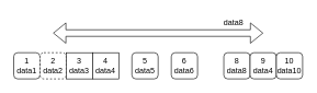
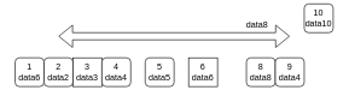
- <mxCell id="2" value="1&lt;br&gt;data1" style="rounded=1;whiteSpace=wrap;html=1;" parent="1" vertex="1"><mxGeometry x="20" y="80" width="40" height="40" as="geometry" /></mxCell>
+ <mxCell id="2" value="1&lt;br&gt;data6" style="rounded=1;whiteSpace=wrap;html=1;" parent="1" vertex="1"><mxGeometry x="20" y="80" width="40" height="40" as="geometry" /></mxCell>
- <mxCell id="3" value="2&lt;br&gt;data2" style="rounded=1;whiteSpace=wrap;html=1;dashed=1;" parent="1" vertex="1"><mxGeometry x="60" y="80" width="40" height="40" as="geometry" /></mxCell>
+ <mxCell id="3" value="2&lt;br&gt;data2" style="rounded=1;whiteSpace=wrap;html=1;" parent="1" vertex="1"><mxGeometry x="60" y="80" width="40" height="40" as="geometry" /></mxCell>
- <mxCell id="5" value="4&lt;br&gt;data4" style="whiteSpace=wrap;html=1;rounded=0;" parent="1" vertex="1"><mxGeometry x="140" y="80" width="40" height="40" as="geometry" /></mxCell>
+ <mxCell id="5" value="4&lt;br&gt;data4" style="rounded=1;whiteSpace=wrap;html=1;" parent="1" vertex="1"><mxGeometry x="140" y="80" width="40" height="40" as="geometry" /></mxCell>
- <mxCell id="7" value="6&lt;br&gt;data6" style="rounded=1;whiteSpace=wrap;html=1;" parent="1" vertex="1"><mxGeometry x="260" y="80" width="40" height="40" as="geometry" /></mxCell>
+ <mxCell id="7" value="6&lt;br&gt;data6" style="whiteSpace=wrap;html=1;rounded=0;" parent="1" vertex="1"><mxGeometry x="260" y="80" width="40" height="40" as="geometry" /></mxCell>
- <mxCell id="10" value="10&lt;br&gt;data10" style="rounded=1;whiteSpace=wrap;html=1;" parent="1" vertex="1"><mxGeometry x="420" y="80" width="40" height="40" as="geometry" /></mxCell>
+ <mxCell id="10" value="10&lt;br&gt;data10" style="rounded=1;whiteSpace=wrap;html=1;" parent="1" vertex="1"><mxGeometry x="420" y="5" width="40" height="40" as="geometry" /></mxCell>
